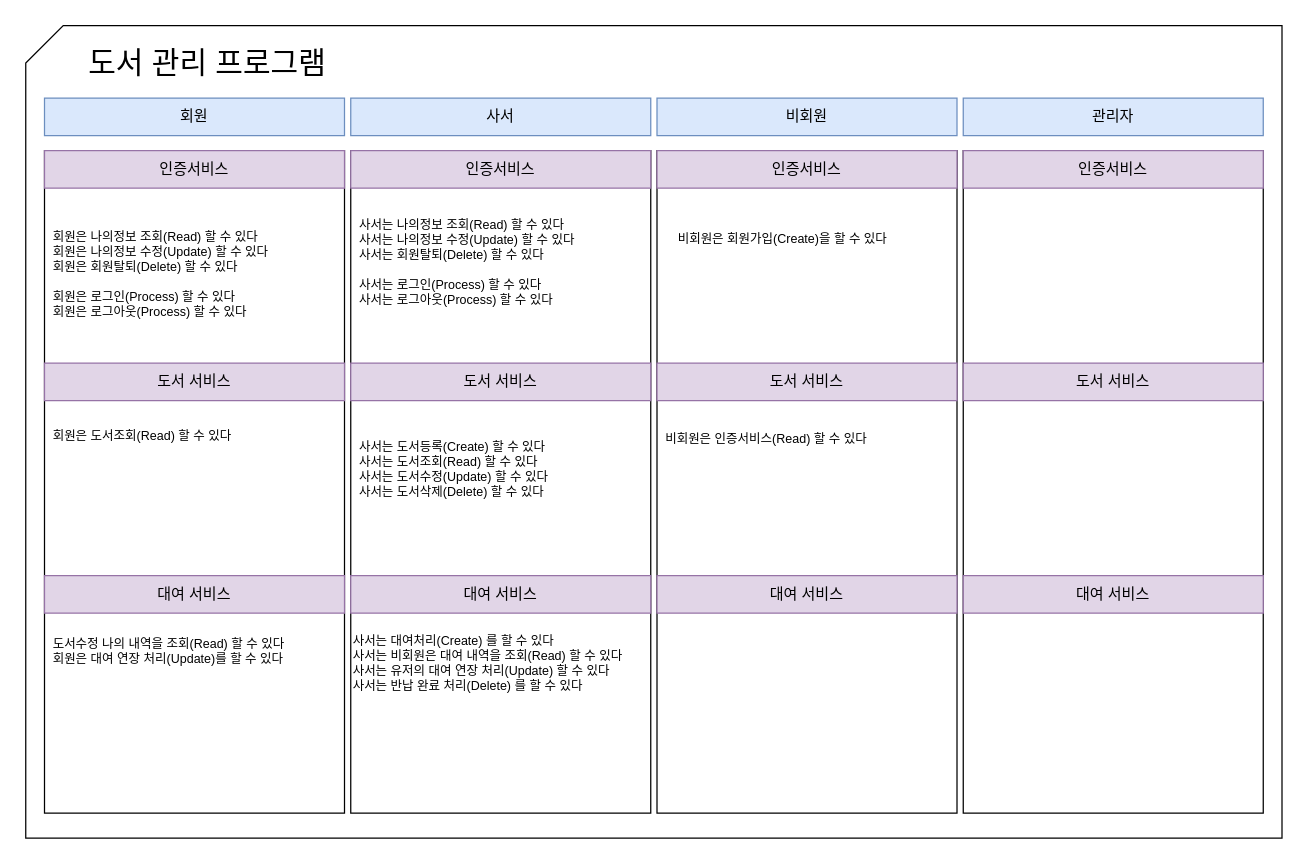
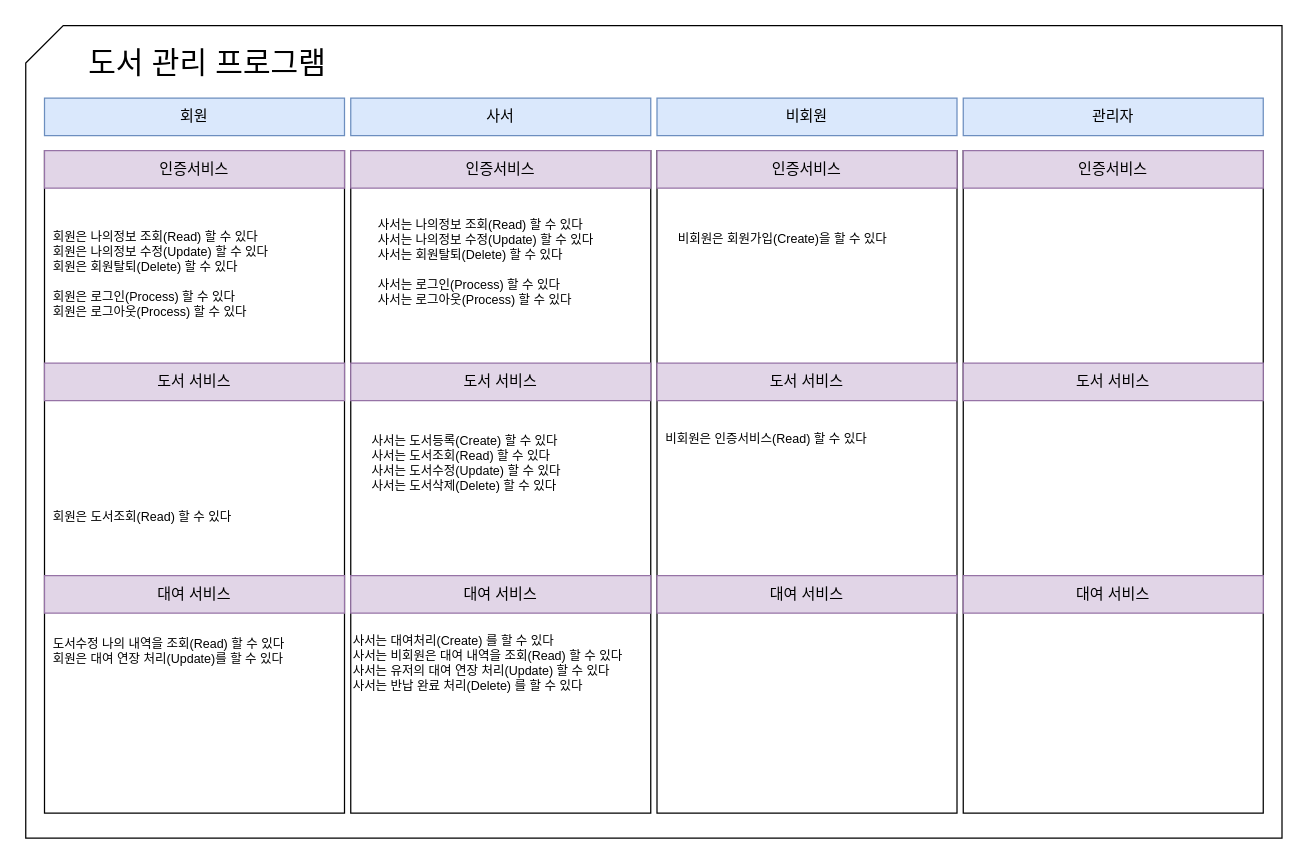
- <mxCell id="28" value="&lt;div&gt;&lt;span style=&quot;background-color: transparent; color: light-dark(rgb(0, 0, 0), rgb(255, 255, 255));&quot;&gt;사서는 나의정보 조회(Read) 할 수 있다&lt;/span&gt;&lt;/div&gt;&lt;div&gt;&lt;span style=&quot;background-color: transparent; color: light-dark(rgb(0, 0, 0), rgb(255, 255, 255));&quot;&gt;사서는&lt;/span&gt;&amp;nbsp;나의정보 수정(Update) 할 수 있다&lt;/div&gt;&lt;div&gt;&lt;span style=&quot;background-color: transparent; color: light-dark(rgb(0, 0, 0), rgb(255, 255, 255));&quot;&gt;사서는&lt;/span&gt;&amp;nbsp;회원탈퇴(Delete) 할 수 있다&lt;/div&gt;&lt;div&gt;&lt;br&gt;&lt;/div&gt;&lt;div&gt;&lt;span style=&quot;background-color: transparent; color: light-dark(rgb(0, 0, 0), rgb(255, 255, 255));&quot;&gt;사서는&lt;/span&gt;&amp;nbsp;로그인(Process) 할 수 있다&lt;/div&gt;&lt;div&gt;&lt;span style=&quot;background-color: transparent; color: light-dark(rgb(0, 0, 0), rgb(255, 255, 255));&quot;&gt;사서는&lt;/span&gt;&amp;nbsp;로그아웃&lt;span style=&quot;background-color: transparent; color: light-dark(rgb(0, 0, 0), rgb(255, 255, 255));&quot;&gt;(Process)&lt;/span&gt;&lt;span style=&quot;background-color: transparent; color: light-dark(rgb(0, 0, 0), rgb(255, 255, 255));&quot;&gt;&amp;nbsp;할 수 있다&lt;/span&gt;&lt;/div&gt;&lt;div&gt;&lt;br&gt;&lt;/div&gt;" style="text;html=1;align=left;verticalAlign=middle;resizable=0;points=[];autosize=1;strokeColor=none;fillColor=none;fontSize=10;" parent="1" vertex="1"><mxGeometry x="285" y="165" width="200" height="100" as="geometry" /></mxCell>
+ <mxCell id="28" value="&lt;div&gt;&lt;span style=&quot;background-color: transparent; color: light-dark(rgb(0, 0, 0), rgb(255, 255, 255));&quot;&gt;사서는 나의정보 조회(Read) 할 수 있다&lt;/span&gt;&lt;/div&gt;&lt;div&gt;&lt;span style=&quot;background-color: transparent; color: light-dark(rgb(0, 0, 0), rgb(255, 255, 255));&quot;&gt;사서는&lt;/span&gt;&amp;nbsp;나의정보 수정(Update) 할 수 있다&lt;/div&gt;&lt;div&gt;&lt;span style=&quot;background-color: transparent; color: light-dark(rgb(0, 0, 0), rgb(255, 255, 255));&quot;&gt;사서는&lt;/span&gt;&amp;nbsp;회원탈퇴(Delete) 할 수 있다&lt;/div&gt;&lt;div&gt;&lt;br&gt;&lt;/div&gt;&lt;div&gt;&lt;span style=&quot;background-color: transparent; color: light-dark(rgb(0, 0, 0), rgb(255, 255, 255));&quot;&gt;사서는&lt;/span&gt;&amp;nbsp;로그인(Process) 할 수 있다&lt;/div&gt;&lt;div&gt;&lt;span style=&quot;background-color: transparent; color: light-dark(rgb(0, 0, 0), rgb(255, 255, 255));&quot;&gt;사서는&lt;/span&gt;&amp;nbsp;로그아웃&lt;span style=&quot;background-color: transparent; color: light-dark(rgb(0, 0, 0), rgb(255, 255, 255));&quot;&gt;(Process)&lt;/span&gt;&lt;span style=&quot;background-color: transparent; color: light-dark(rgb(0, 0, 0), rgb(255, 255, 255));&quot;&gt;&amp;nbsp;할 수 있다&lt;/span&gt;&lt;/div&gt;&lt;div&gt;&lt;br&gt;&lt;/div&gt;" style="text;html=1;align=left;verticalAlign=middle;resizable=0;points=[];autosize=1;strokeColor=none;fillColor=none;fontSize=10;" parent="1" vertex="1"><mxGeometry x="300" y="165" width="200" height="100" as="geometry" /></mxCell>
- <mxCell id="24" value="&lt;div&gt;&lt;span style=&quot;background-color: transparent; color: light-dark(rgb(0, 0, 0), rgb(255, 255, 255));&quot;&gt;회원은 도서조회(Read) 할 수 있다&lt;/span&gt;&lt;/div&gt;&lt;div&gt;&lt;br&gt;&lt;/div&gt;&lt;div&gt;&lt;br&gt;&lt;/div&gt;" style="text;html=1;align=left;verticalAlign=middle;resizable=0;points=[];autosize=1;strokeColor=none;fillColor=none;fontSize=10;" parent="1" vertex="1"><mxGeometry x="40" y="335" width="170" height="50" as="geometry" /></mxCell>
+ <mxCell id="24" value="&lt;div&gt;&lt;span style=&quot;background-color: transparent; color: light-dark(rgb(0, 0, 0), rgb(255, 255, 255));&quot;&gt;회원은 도서조회(Read) 할 수 있다&lt;/span&gt;&lt;/div&gt;&lt;div&gt;&lt;br&gt;&lt;/div&gt;&lt;div&gt;&lt;br&gt;&lt;/div&gt;" style="text;html=1;align=left;verticalAlign=middle;resizable=0;points=[];autosize=1;strokeColor=none;fillColor=none;fontSize=10;" parent="1" vertex="1"><mxGeometry x="40" y="400" width="170" height="50" as="geometry" /></mxCell>
- <mxCell id="29" value="&lt;br&gt;&lt;div&gt;사서는 도서등록(Create) 할 수 있다&lt;/div&gt;&lt;div&gt;사서는 도서조회(Read) 할 수 있다&lt;/div&gt;&lt;div&gt;사서는 도서수정(Update) 할 수 있다&lt;/div&gt;&lt;div&gt;사서는 도서삭제(Delete) 할 수 있다&lt;/div&gt;&lt;div&gt;&lt;br&gt;&lt;/div&gt;" style="text;html=1;align=left;verticalAlign=middle;resizable=0;points=[];autosize=1;strokeColor=none;fillColor=none;fontSize=10;" parent="1" vertex="1"><mxGeometry x="285" y="330" width="170" height="90" as="geometry" /></mxCell>
+ <mxCell id="29" value="&lt;br&gt;&lt;div&gt;사서는 도서등록(Create) 할 수 있다&lt;/div&gt;&lt;div&gt;사서는 도서조회(Read) 할 수 있다&lt;/div&gt;&lt;div&gt;사서는 도서수정(Update) 할 수 있다&lt;/div&gt;&lt;div&gt;사서는 도서삭제(Delete) 할 수 있다&lt;/div&gt;&lt;div&gt;&lt;br&gt;&lt;/div&gt;" style="text;html=1;align=left;verticalAlign=middle;resizable=0;points=[];autosize=1;strokeColor=none;fillColor=none;fontSize=10;" parent="1" vertex="1"><mxGeometry x="295" y="325" width="170" height="90" as="geometry" /></mxCell>
